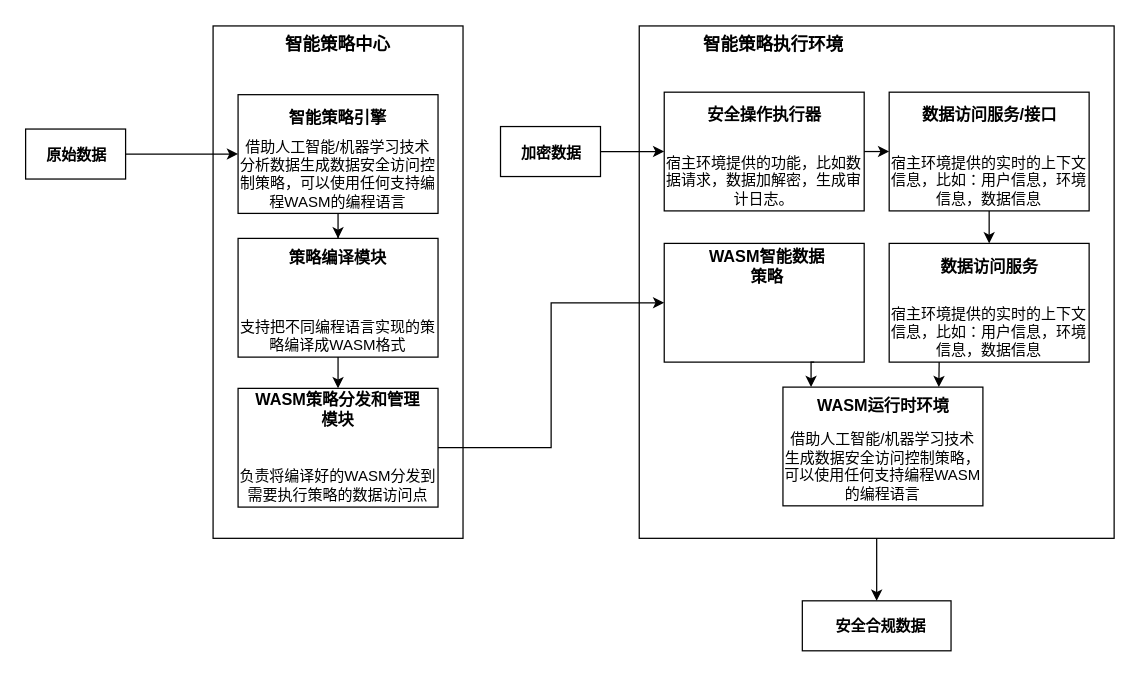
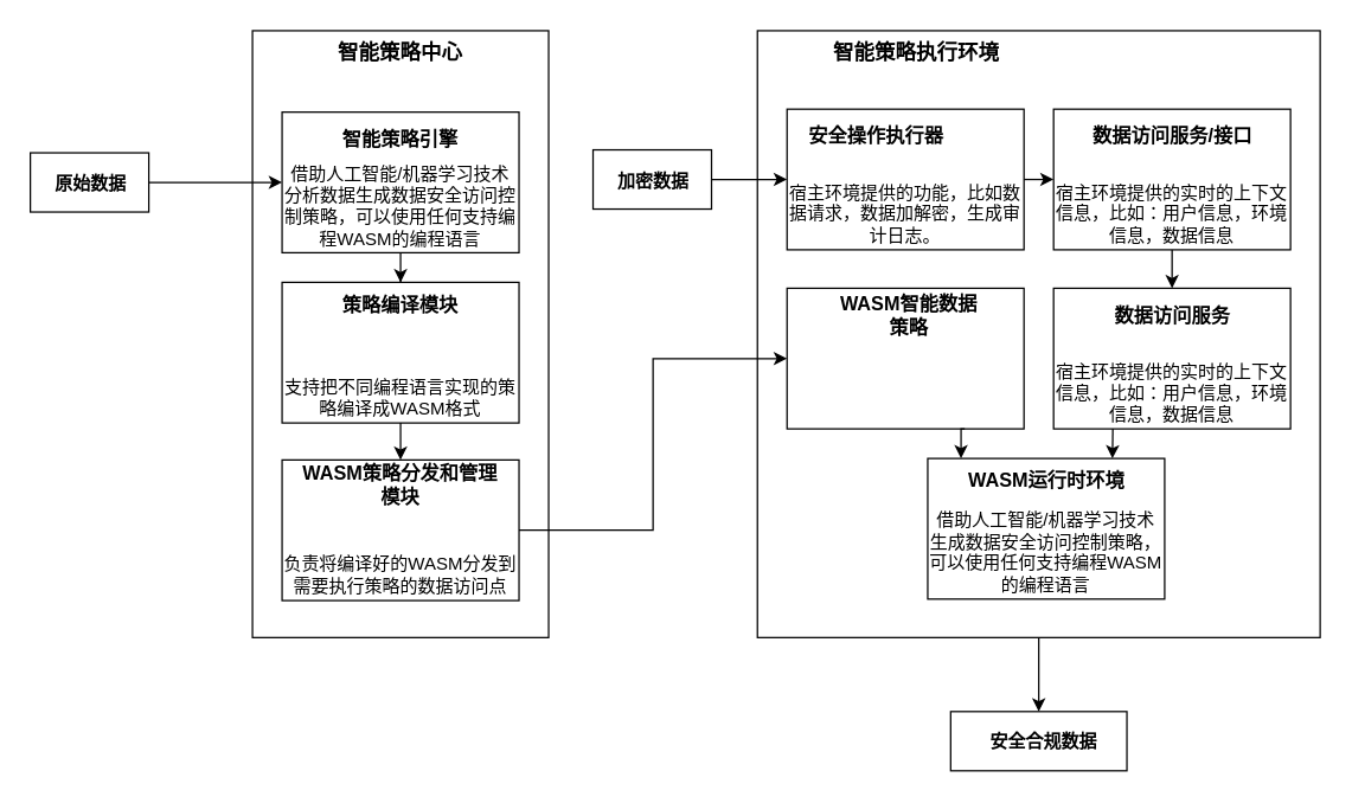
- <mxCell id="38" value="&lt;font style=&quot;font-size: 13px;&quot;&gt;&lt;b style=&quot;&quot;&gt;安全操作执行器&lt;/b&gt;&lt;/font&gt;" style="text;html=1;align=center;verticalAlign=middle;whiteSpace=wrap;rounded=0;" parent="1" vertex="1"><mxGeometry x="553.5" y="76" width="115" height="30" as="geometry" /></mxCell>
+ <mxCell id="38" value="&lt;font style=&quot;font-size: 13px;&quot;&gt;&lt;b style=&quot;&quot;&gt;安全操作执行器&lt;/b&gt;&lt;/font&gt;" style="text;html=1;align=center;verticalAlign=middle;whiteSpace=wrap;rounded=0;" parent="1" vertex="1"><mxGeometry x="533.5" y="76" width="115" height="30" as="geometry" /></mxCell>
